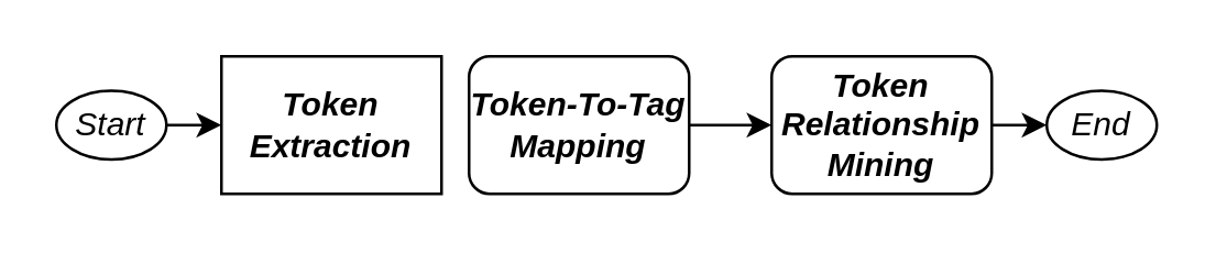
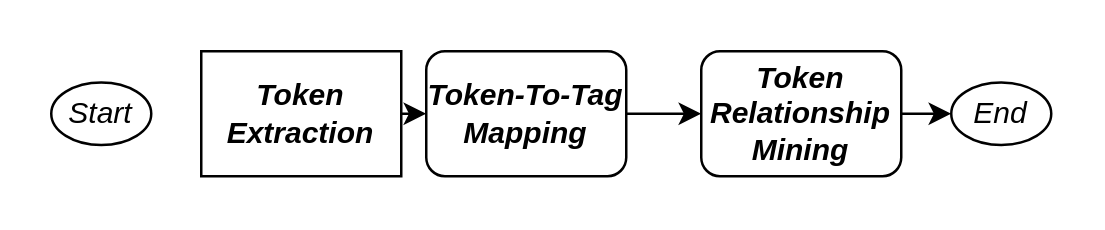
- <mxCell id="8" style="edgeStyle=orthogonalEdgeStyle;rounded=0;orthogonalLoop=1;jettySize=auto;html=1;exitX=1;exitY=0.5;exitDx=0;exitDy=0;entryX=0;entryY=0.5;entryDx=0;entryDy=0;" parent="1" source="9" target="3" edge="1"><mxGeometry relative="1" as="geometry" /></mxCell>
+ <mxCell id="2" style="edgeStyle=orthogonalEdgeStyle;rounded=0;orthogonalLoop=1;jettySize=auto;html=1;exitX=1;exitY=0.5;exitDx=0;exitDy=0;entryX=0;entryY=0.5;entryDx=0;entryDy=0;" parent="1" source="3" target="5" edge="1"><mxGeometry relative="1" as="geometry" /></mxCell>
